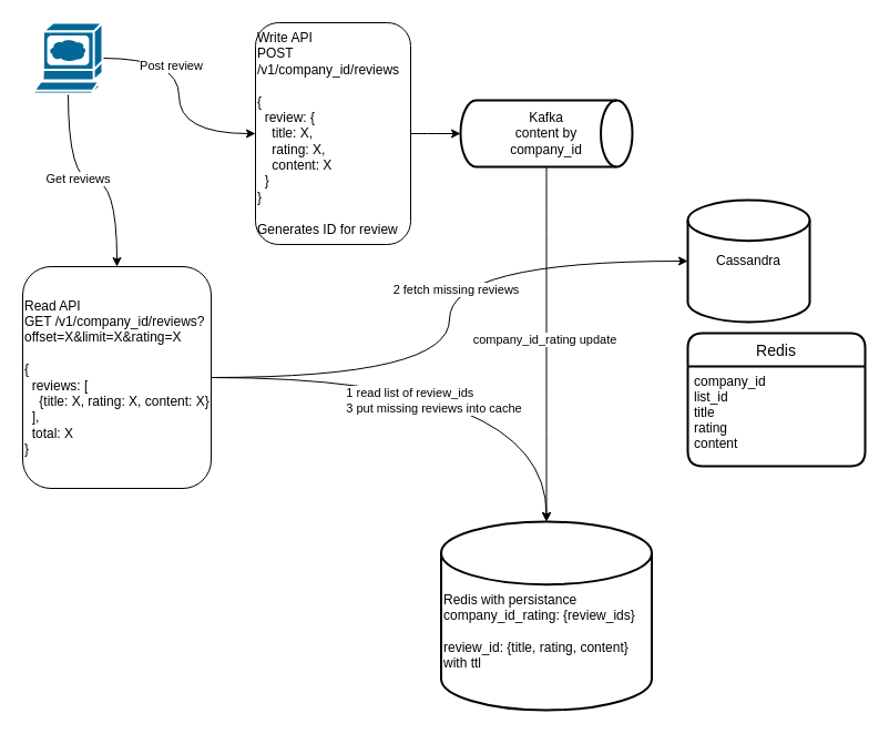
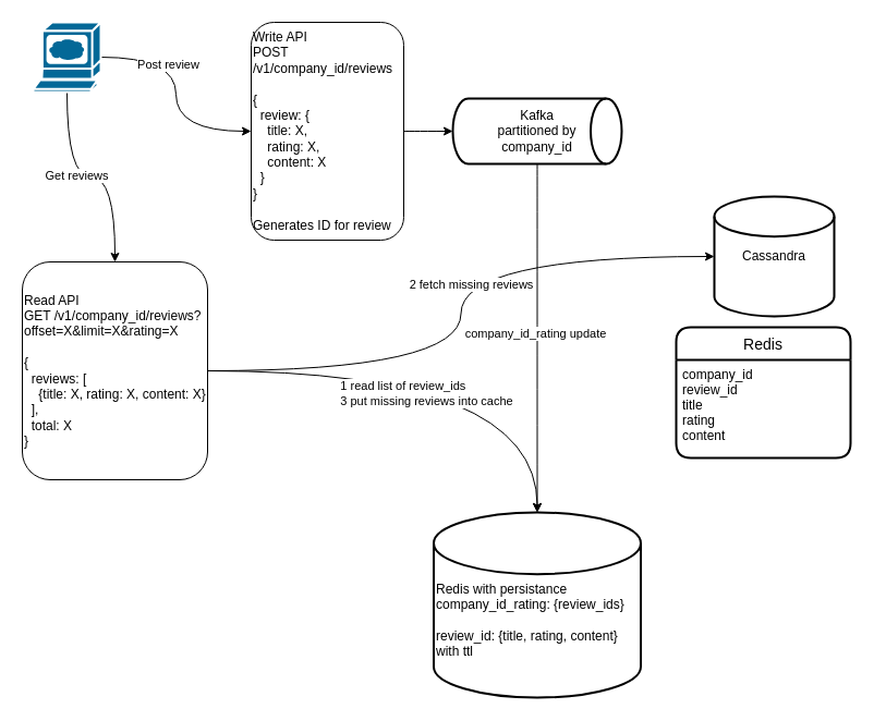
- <mxCell id="11" value="Kafka&lt;br&gt;content by&lt;br&gt;company_id" style="strokeWidth=2;html=1;shape=mxgraph.flowchart.direct_data;whiteSpace=wrap;" vertex="1" parent="1"><mxGeometry x="415" y="90" width="155" height="60" as="geometry" /></mxCell>
+ <mxCell id="11" value="Kafka&lt;br&gt;partitioned by&lt;br&gt;company_id" style="strokeWidth=2;html=1;shape=mxgraph.flowchart.direct_data;whiteSpace=wrap;" vertex="1" parent="1"><mxGeometry x="415" y="90" width="155" height="60" as="geometry" /></mxCell>
- <mxCell id="12" value="Cassandra" style="strokeWidth=2;html=1;shape=mxgraph.flowchart.database;whiteSpace=wrap;" vertex="1" parent="1"><mxGeometry x="620" y="180" width="110" height="110" as="geometry" /></mxCell>
+ <mxCell id="12" value="Cassandra" style="strokeWidth=2;html=1;shape=mxgraph.flowchart.database;whiteSpace=wrap;" vertex="1" parent="1"><mxGeometry x="655" y="180" width="110" height="110" as="geometry" /></mxCell>
- <mxCell id="14" value="company_id&#10;list_id&#10;title&#10;rating&#10;content" style="align=left;strokeColor=none;fillColor=none;spacingLeft=4;fontSize=12;verticalAlign=top;resizable=0;rotatable=0;part=1;" vertex="1" parent="13"><mxGeometry y="30" width="160" height="90" as="geometry" /></mxCell>
+ <mxCell id="14" value="company_id&#10;review_id&#10;title&#10;rating&#10;content" style="align=left;strokeColor=none;fillColor=none;spacingLeft=4;fontSize=12;verticalAlign=top;resizable=0;rotatable=0;part=1;" vertex="1" parent="13"><mxGeometry y="30" width="160" height="90" as="geometry" /></mxCell>
